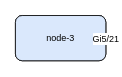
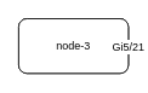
- <mxCell id="4" value="node-3" parent="1" style="rounded=1;whiteSpace=wrap;html=1;fillColor=#dae8fc;" vertex="1"><mxGeometry as="geometry" height="60" width="120" x="20" y="20" /></mxCell>
+ <mxCell id="4" value="node-3" parent="1" style="rounded=1;whiteSpace=wrap;html=1;" vertex="1"><mxGeometry as="geometry" height="60" width="120" x="20" y="20" /></mxCell>
